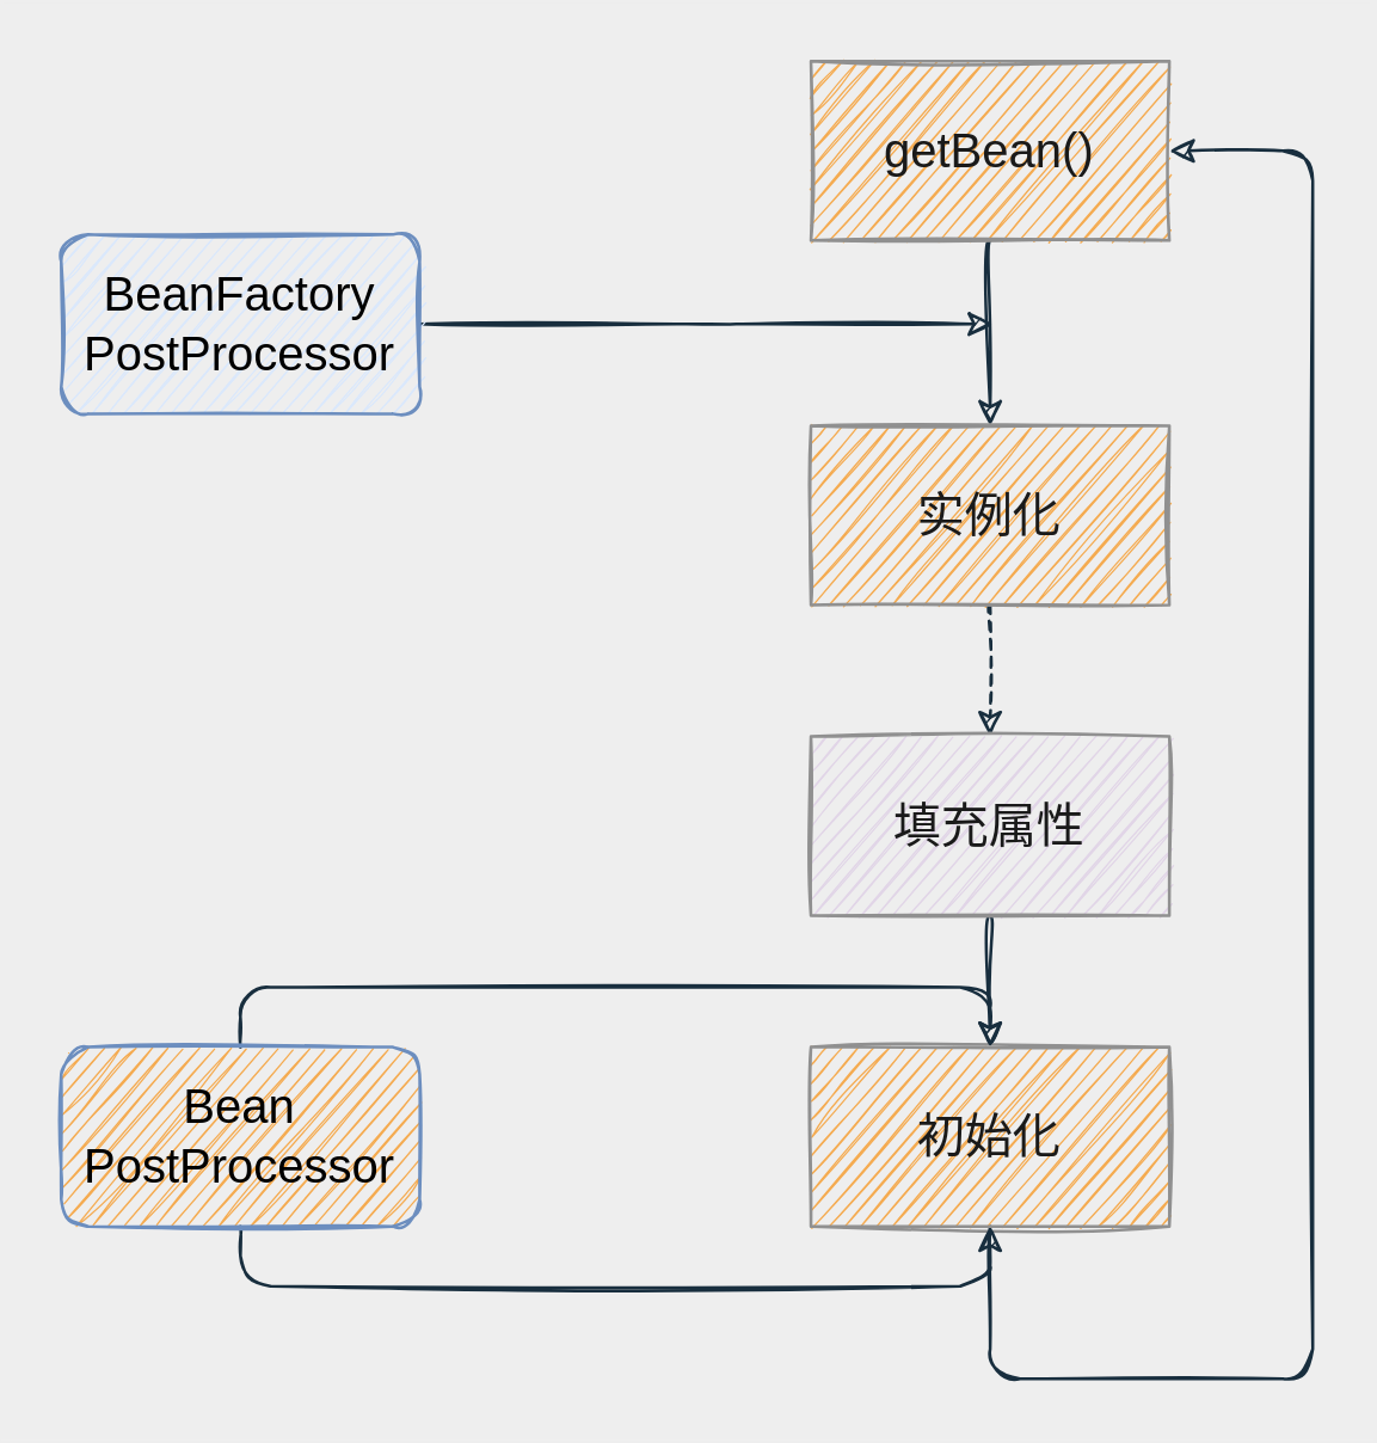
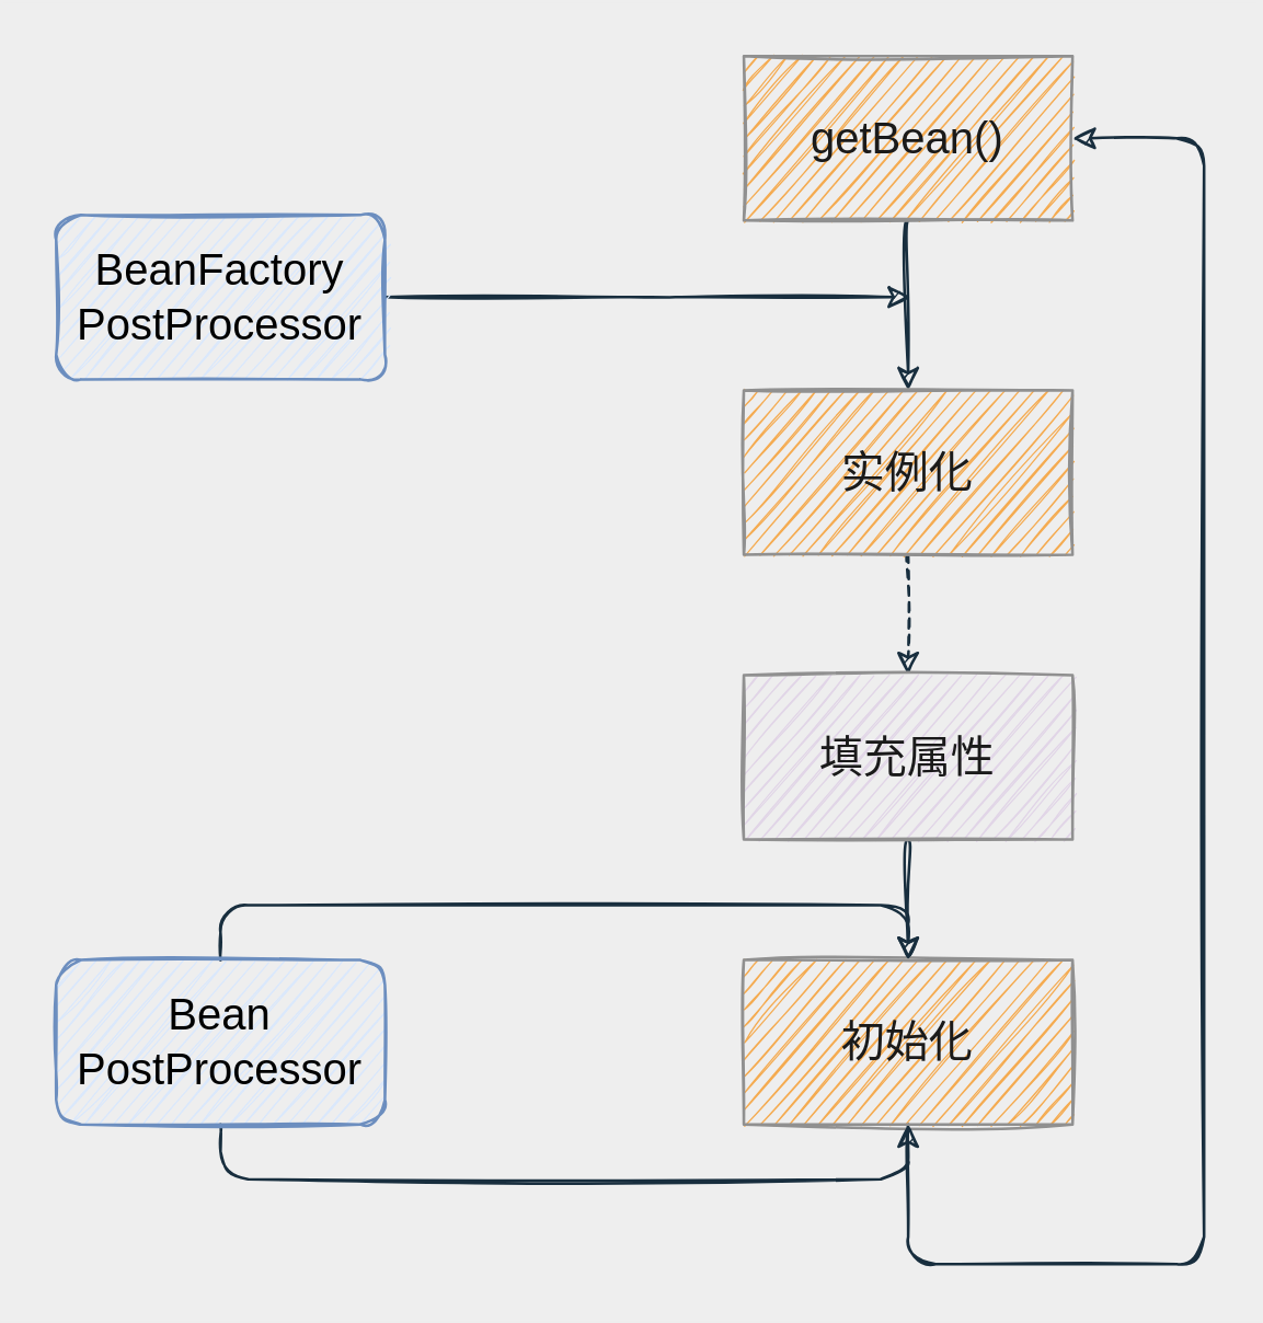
- <mxCell id="14" value="Bean&lt;br&gt;PostProcessor" style="rounded=1;whiteSpace=wrap;html=1;sketch=1;fontSize=16;strokeColor=#6c8ebf;fillColor=#f5ab50;" vertex="1" parent="1"><mxGeometry x="20" y="350" width="120" height="60" as="geometry" /></mxCell>
+ <mxCell id="14" value="Bean&lt;br&gt;PostProcessor" style="rounded=1;whiteSpace=wrap;html=1;sketch=1;fontSize=16;strokeColor=#6c8ebf;fillColor=#dae8fc;" vertex="1" parent="1"><mxGeometry x="20" y="350" width="120" height="60" as="geometry" /></mxCell>
